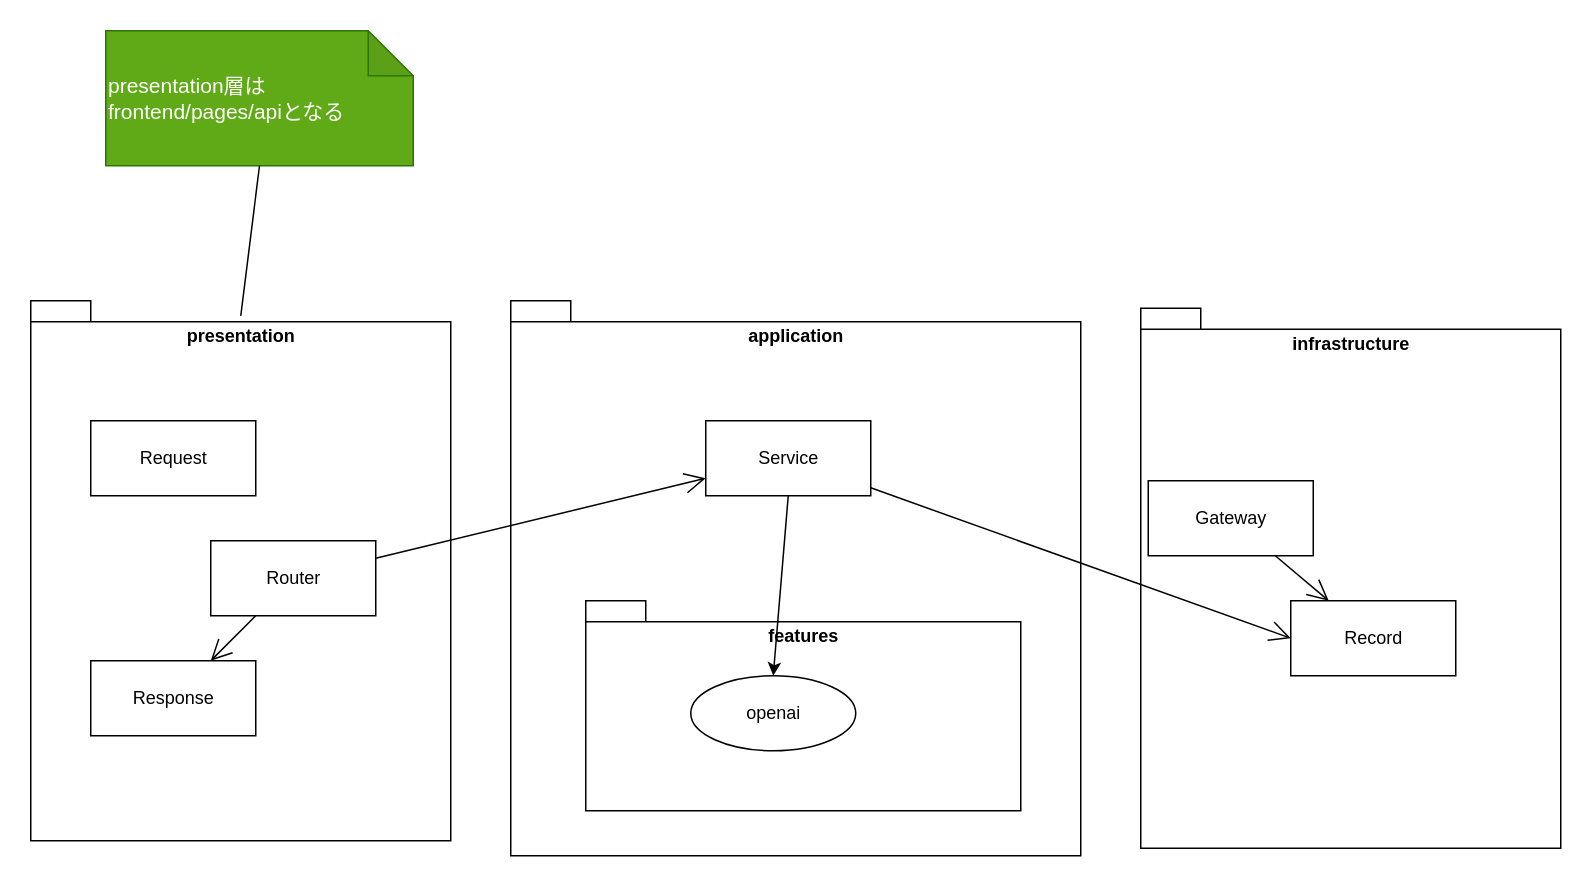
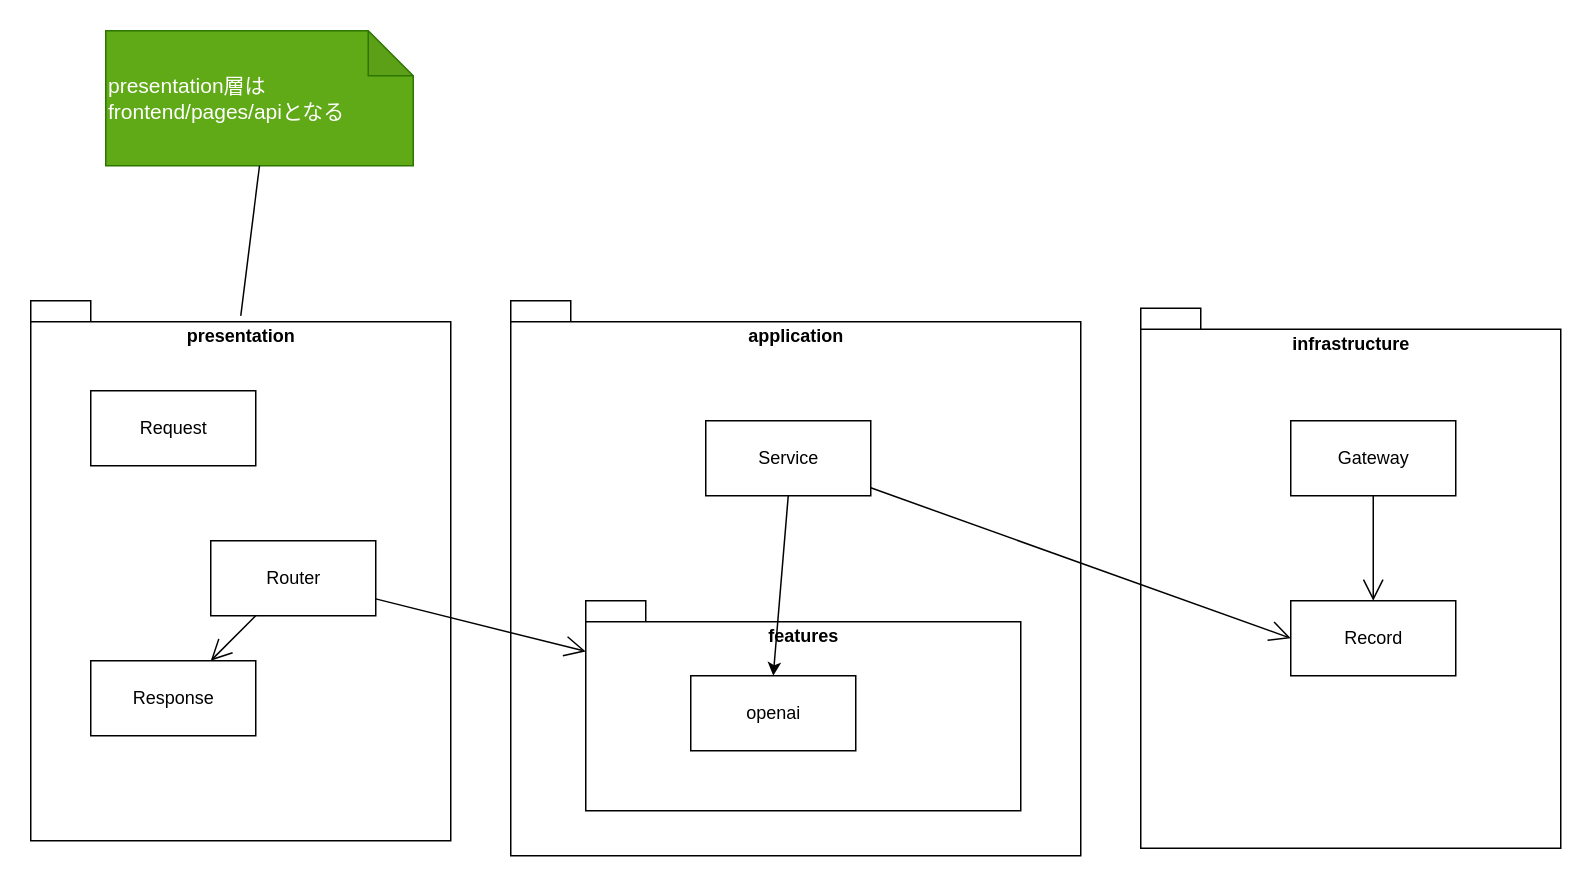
- <mxCell id="6" value="Request" style="html=1;" vertex="1" parent="1"><mxGeometry x="60" y="280" width="110" height="50" as="geometry" /></mxCell>
+ <mxCell id="6" value="Request" style="html=1;" vertex="1" parent="1"><mxGeometry x="60" y="260" width="110" height="50" as="geometry" /></mxCell>
- <mxCell id="10" value="Gateway" style="html=1;" vertex="1" parent="1"><mxGeometry x="765" y="320" width="110" height="50" as="geometry" /></mxCell>
+ <mxCell id="10" value="Gateway" style="html=1;" vertex="1" parent="1"><mxGeometry x="860" y="280" width="110" height="50" as="geometry" /></mxCell>
- <mxCell id="13" value="" style="endArrow=open;endFill=1;endSize=12;html=1;" edge="1" parent="1" source="5" target="9"><mxGeometry width="160" relative="1" as="geometry"><mxPoint x="166.818" y="430" as="sourcePoint" /><mxPoint x="123.182" y="490" as="targetPoint" /></mxGeometry></mxCell>
+ <mxCell id="13" value="" style="endArrow=open;endFill=1;endSize=12;html=1;" edge="1" parent="1" source="5" target="18"><mxGeometry width="160" relative="1" as="geometry"><mxPoint x="166.818" y="430" as="sourcePoint" /><mxPoint x="123.182" y="490" as="targetPoint" /></mxGeometry></mxCell>
- <mxCell id="19" value="openai" style="ellipse;html=1;" vertex="1" parent="1"><mxGeometry x="460" y="450" width="110" height="50" as="geometry" /></mxCell>
+ <mxCell id="19" value="openai" style="html=1;" vertex="1" parent="1"><mxGeometry x="460" y="450" width="110" height="50" as="geometry" /></mxCell>
